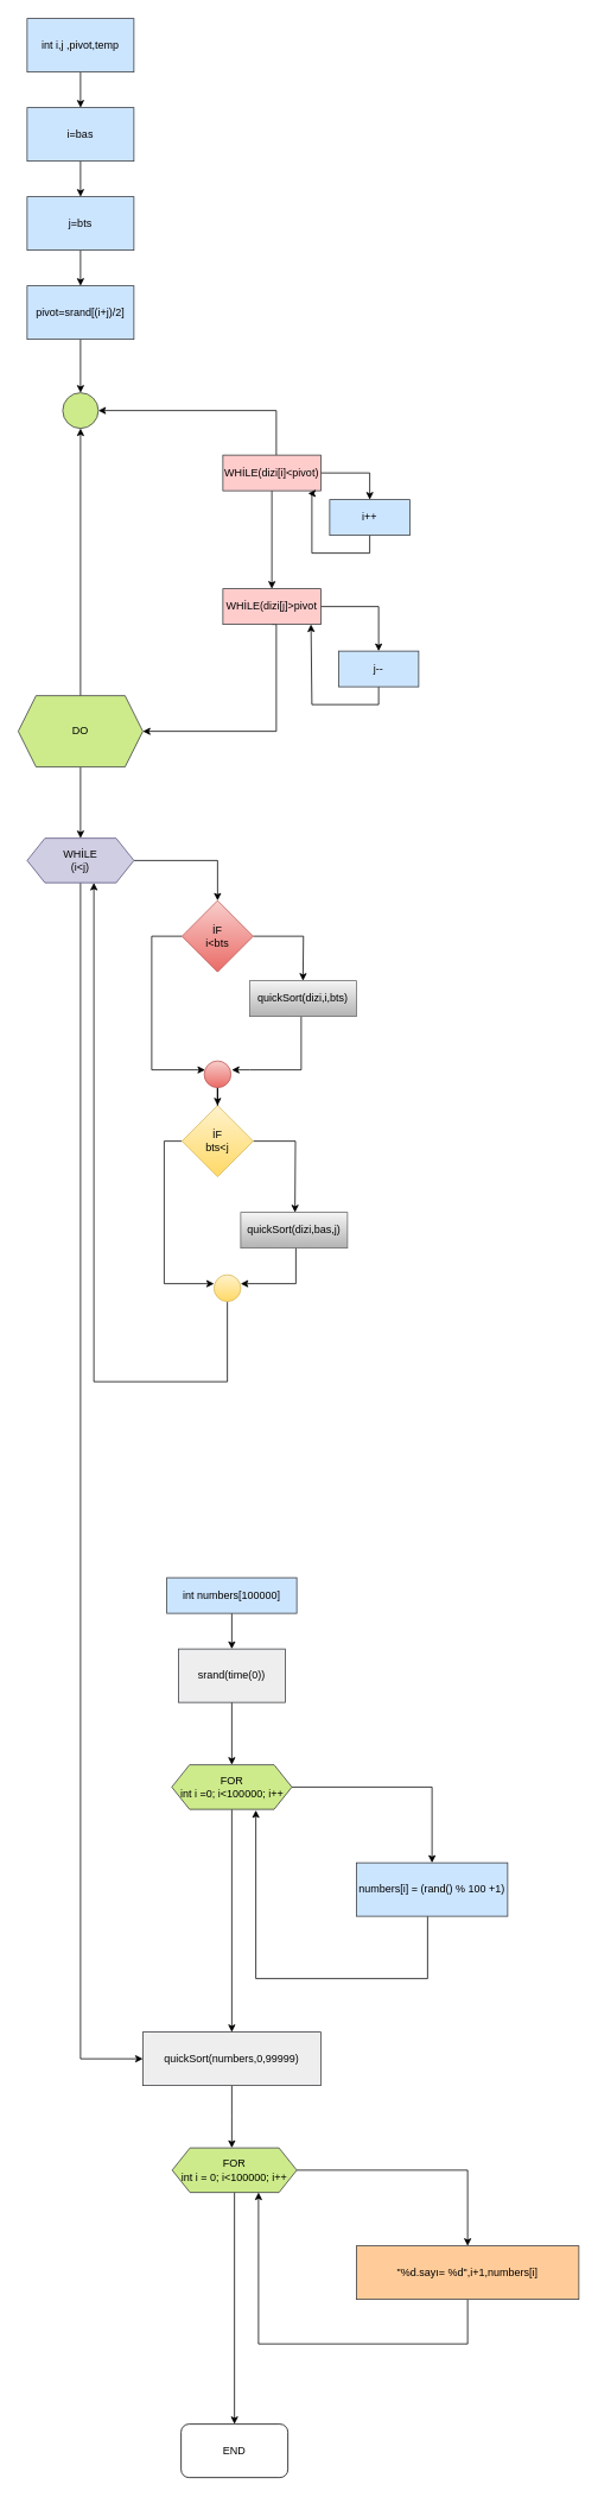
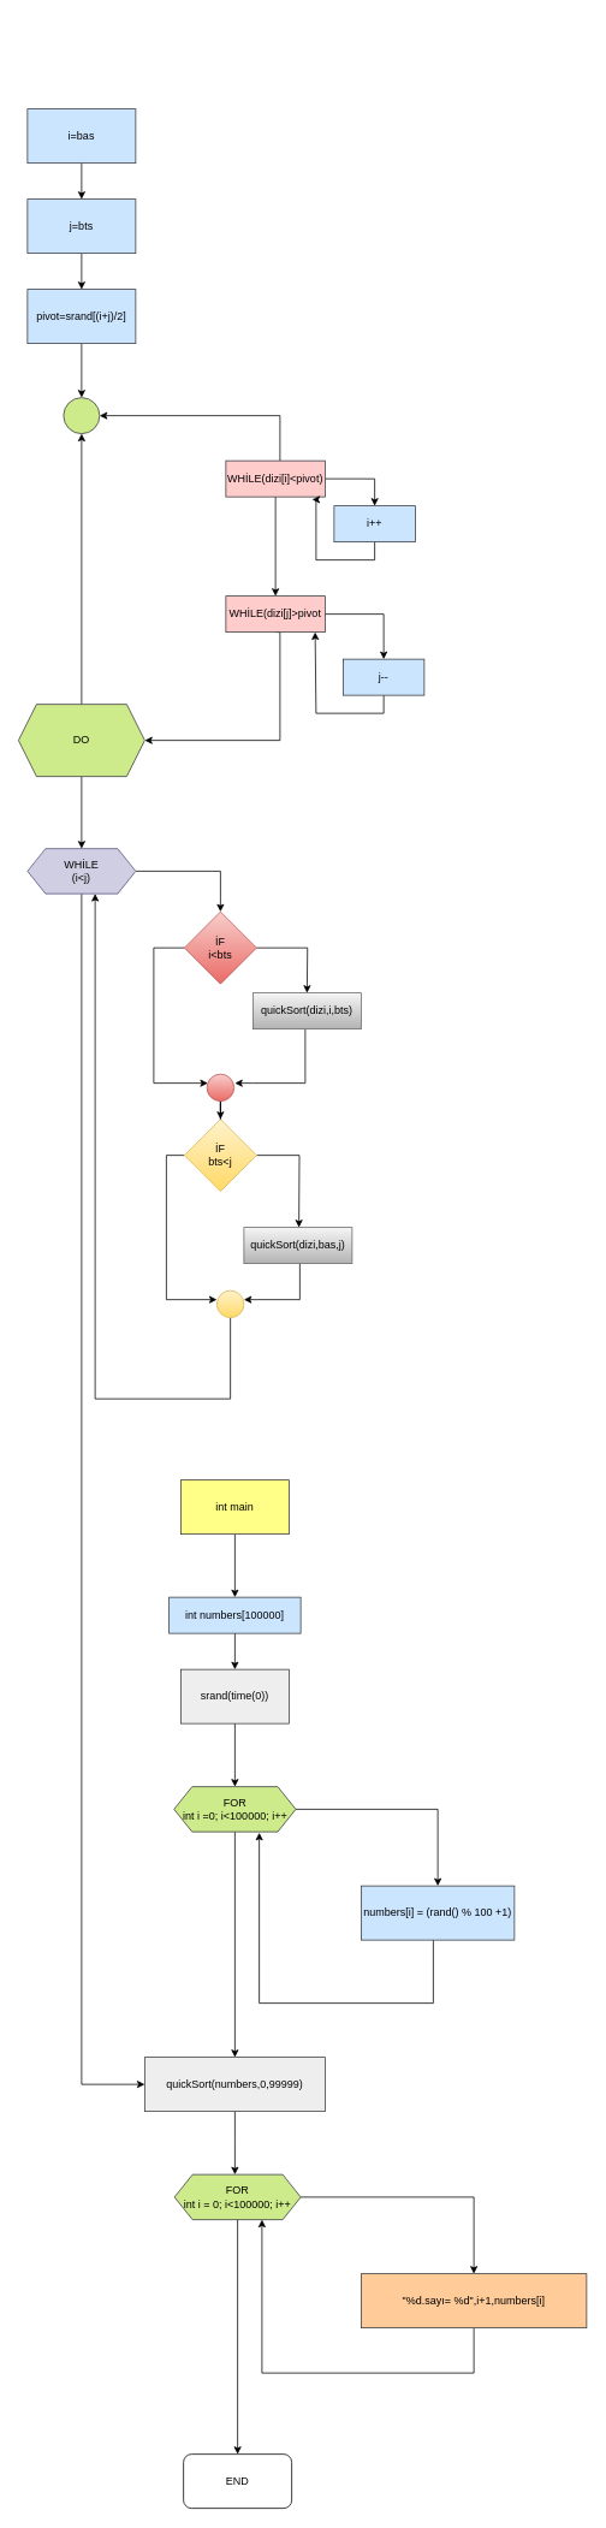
- <mxCell id="3" value="int i,j ,pivot,temp" style="rounded=0;whiteSpace=wrap;html=1;fillColor=#cce5ff;strokeColor=#36393d;" vertex="1" parent="1"><mxGeometry x="30" y="20" width="120" height="60" as="geometry" /></mxCell>
- <mxCell id="2" style="edgeStyle=orthogonalEdgeStyle;rounded=0;orthogonalLoop=1;jettySize=auto;html=1;entryX=0.5;entryY=0;entryDx=0;entryDy=0;" edge="1" parent="1" source="3" target="5"><mxGeometry relative="1" as="geometry" /></mxCell>
+ <mxCell id="34" value="int main" style="rounded=0;whiteSpace=wrap;html=1;fillColor=#ffff88;strokeColor=#36393d;" vertex="1" parent="1"><mxGeometry x="200" y="1640" width="120" height="60" as="geometry" /></mxCell>
+ <mxCell id="33" style="edgeStyle=orthogonalEdgeStyle;rounded=0;orthogonalLoop=1;jettySize=auto;html=1;entryX=0.5;entryY=0;entryDx=0;entryDy=0;" edge="1" parent="1" source="34" target="36"><mxGeometry relative="1" as="geometry" /></mxCell>
